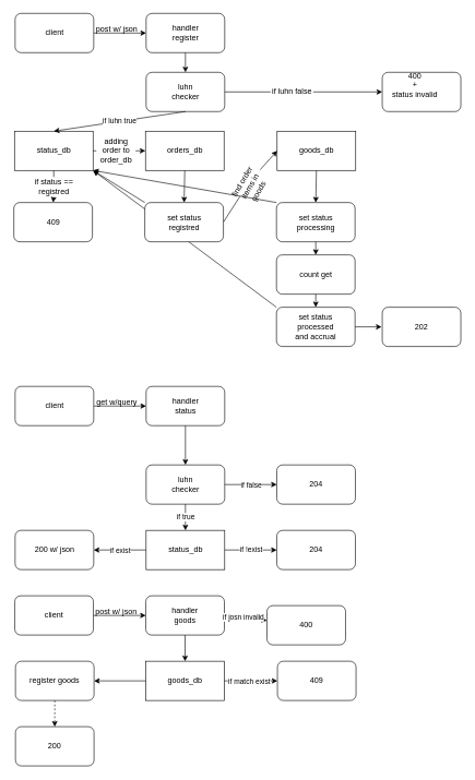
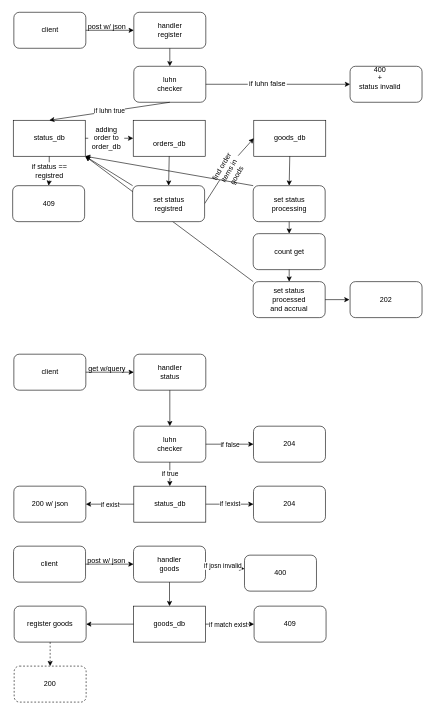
- <mxCell id="7" value="orders_db" style="text;html=1;strokeColor=none;fillColor=none;align=center;verticalAlign=middle;whiteSpace=wrap;rounded=0;" vertex="1" parent="1"><mxGeometry x="251.5" y="215" width="60" height="30" as="geometry" /></mxCell>
+ <mxCell id="7" value="orders_db" style="text;html=1;strokeColor=none;fillColor=none;align=center;verticalAlign=middle;whiteSpace=wrap;rounded=0;" vertex="1" parent="1"><mxGeometry x="251.5" y="225" width="60" height="30" as="geometry" /></mxCell>
- <mxCell id="91" value="200" style="rounded=1;whiteSpace=wrap;html=1;" vertex="1" parent="1"><mxGeometry x="23" y="1110" width="120" height="60" as="geometry" /></mxCell>
+ <mxCell id="91" value="200" style="rounded=1;whiteSpace=wrap;html=1;dashed=1;" vertex="1" parent="1"><mxGeometry x="23" y="1110" width="120" height="60" as="geometry" /></mxCell>
